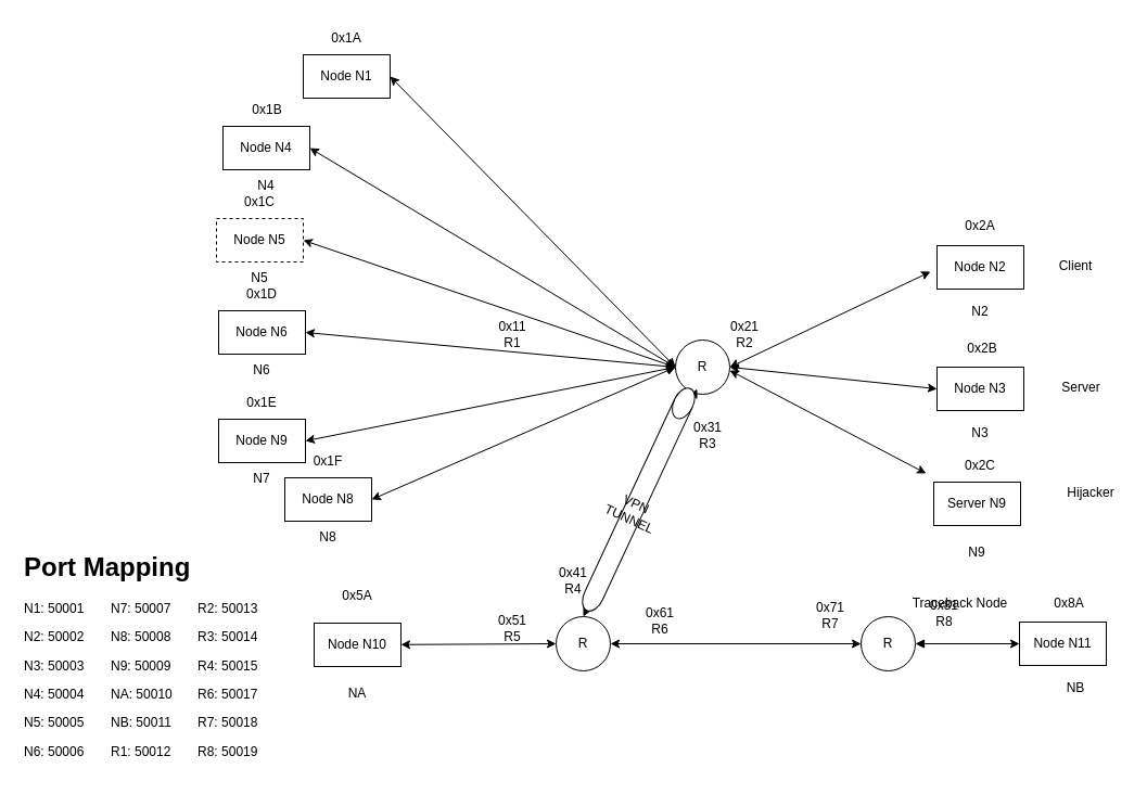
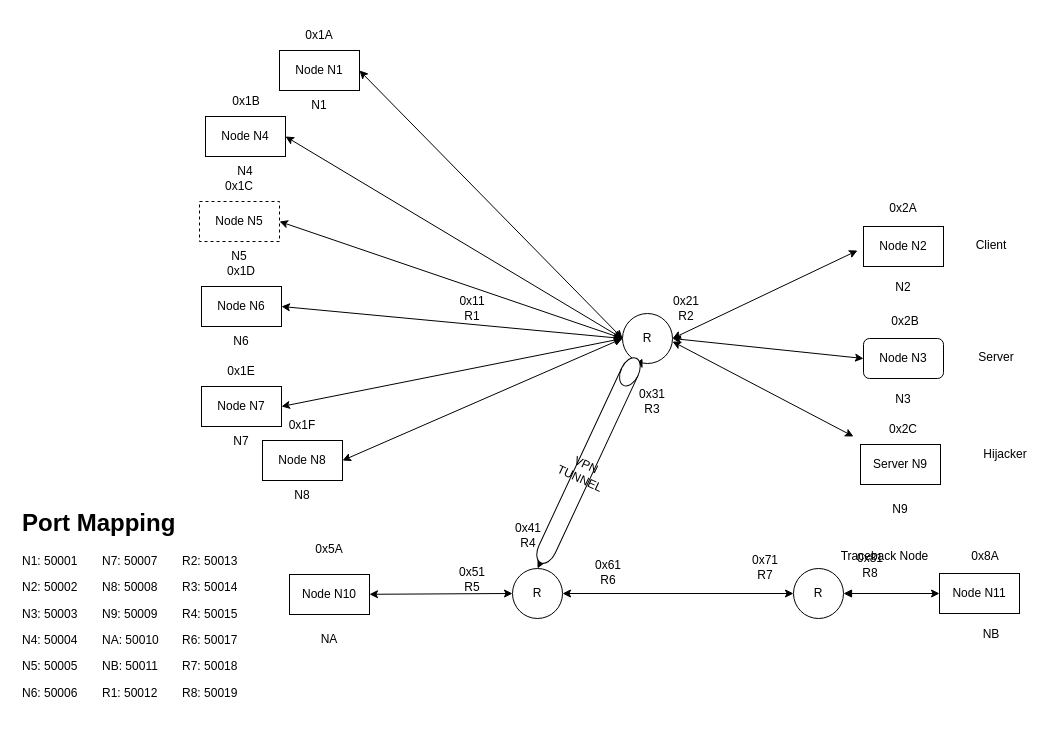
+ <mxCell id="63" value="N1" style="text;html=1;align=center;verticalAlign=middle;whiteSpace=wrap;rounded=0;" parent="60" vertex="1"><mxGeometry x="10" y="70" width="60" height="30" as="geometry" /></mxCell>
- <mxCell id="8" value="Node N3" style="rounded=0;whiteSpace=wrap;html=1;" parent="7" vertex="1"><mxGeometry y="40" width="80" height="40" as="geometry" /></mxCell>
+ <mxCell id="8" value="Node N3" style="whiteSpace=wrap;html=1;rounded=1;" parent="7" vertex="1"><mxGeometry y="40" width="80" height="40" as="geometry" /></mxCell>
- <mxCell id="45" value="Node N9" style="rounded=0;whiteSpace=wrap;html=1;" parent="44" vertex="1"><mxGeometry y="30" width="80" height="40" as="geometry" /></mxCell>
+ <mxCell id="45" value="Node N7" style="rounded=0;whiteSpace=wrap;html=1;" parent="44" vertex="1"><mxGeometry y="30" width="80" height="40" as="geometry" /></mxCell>
